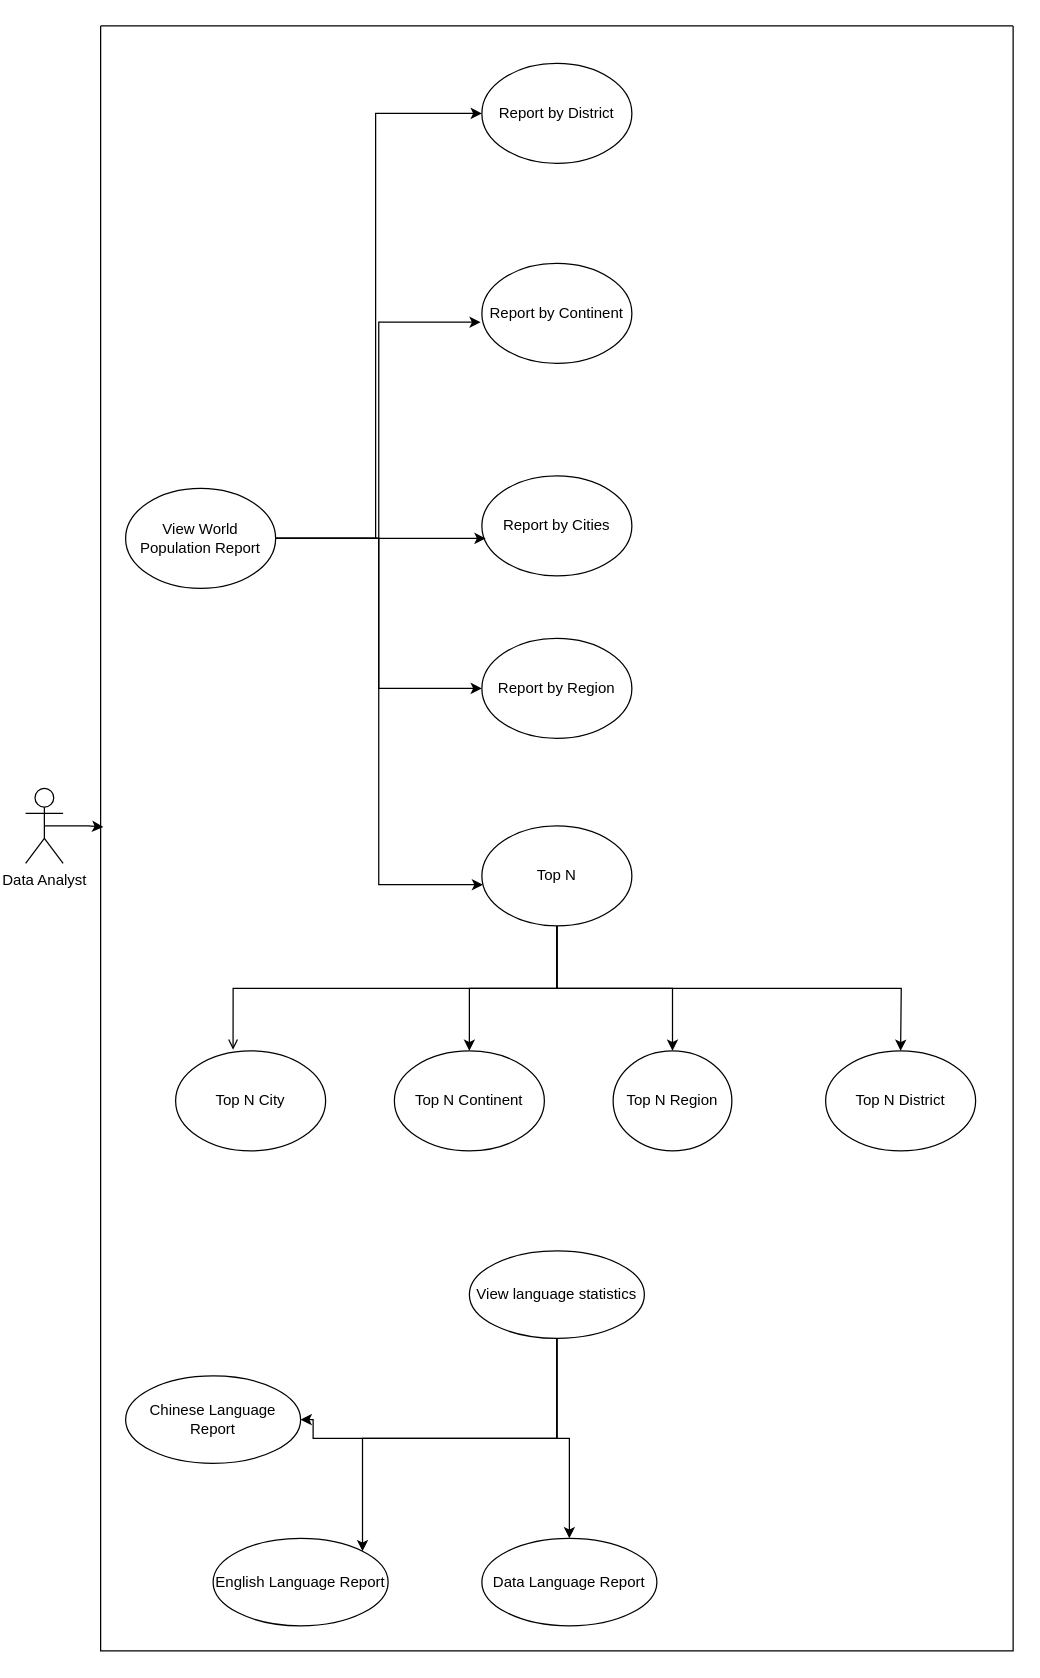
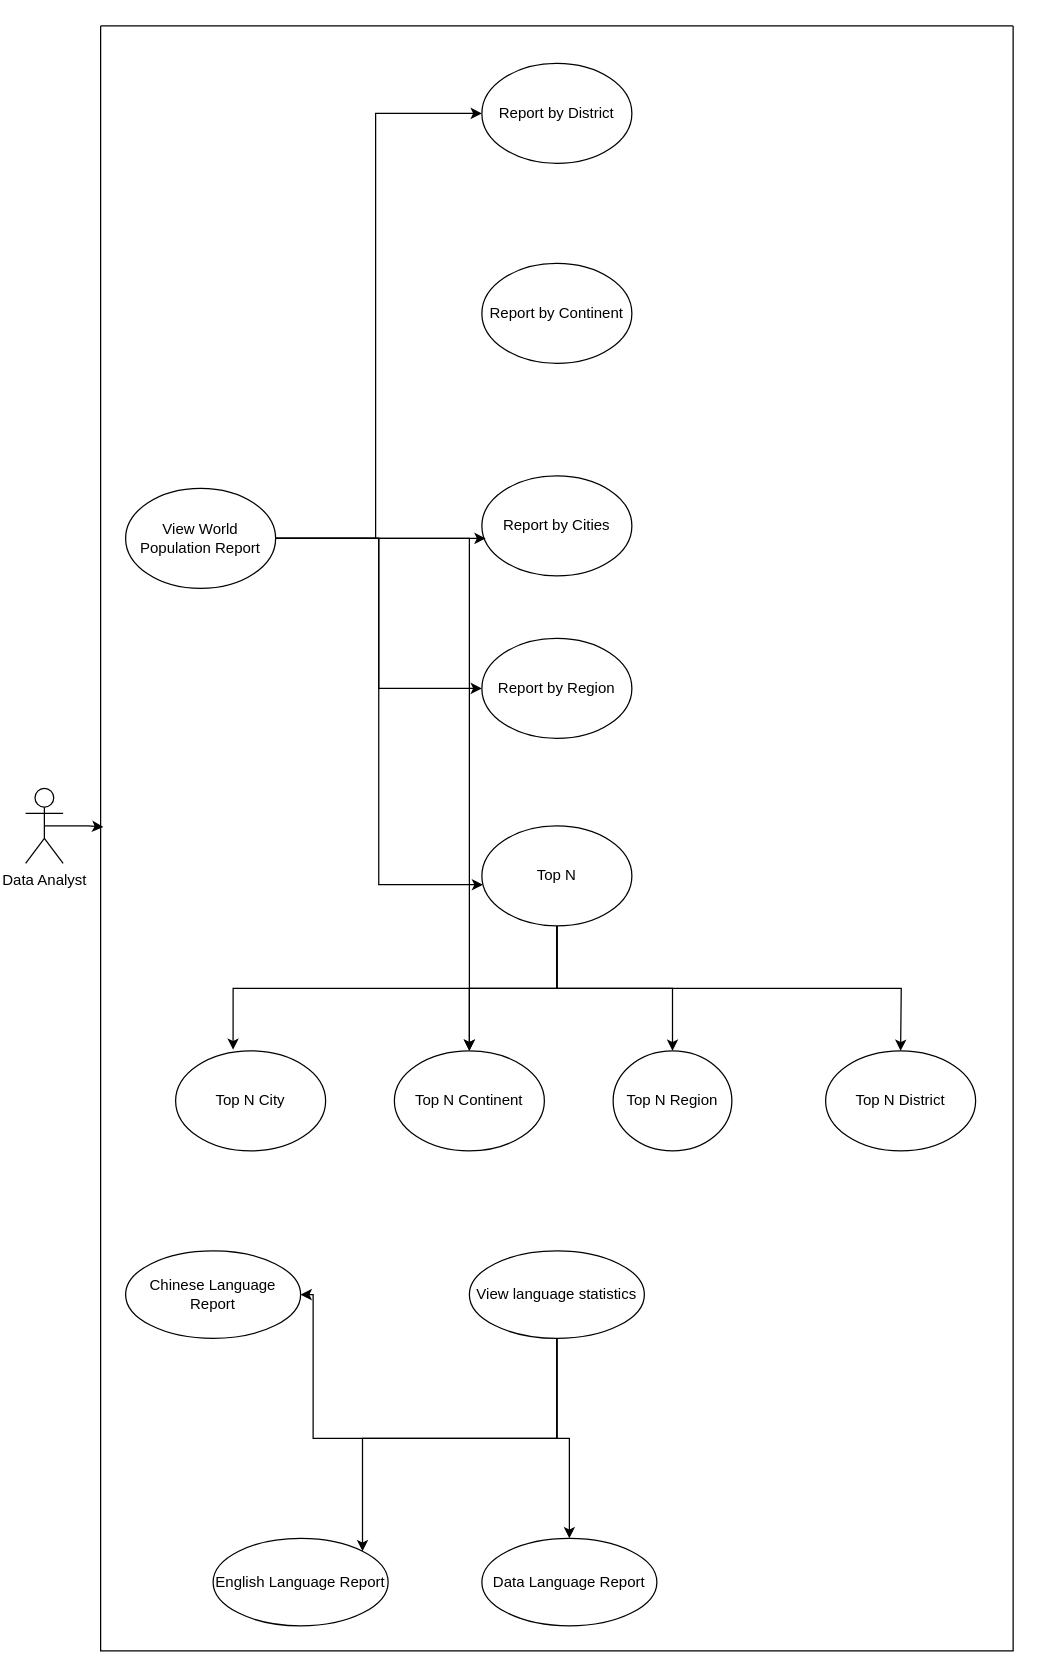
- <mxCell id="22" style="edgeStyle=orthogonalEdgeStyle;rounded=0;orthogonalLoop=1;jettySize=auto;html=1;exitX=1;exitY=0.5;exitDx=0;exitDy=0;entryX=-0.008;entryY=0.588;entryDx=0;entryDy=0;entryPerimeter=0;" parent="3" source="6" target="9" edge="1"><mxGeometry relative="1" as="geometry" /></mxCell>
+ <mxCell id="22" style="edgeStyle=orthogonalEdgeStyle;rounded=0;orthogonalLoop=1;jettySize=auto;html=1;exitX=1;exitY=0.5;exitDx=0;exitDy=0;" parent="3" source="6" target="16" edge="1"><mxGeometry relative="1" as="geometry" /></mxCell>
- <mxCell id="19" style="edgeStyle=orthogonalEdgeStyle;rounded=0;orthogonalLoop=1;jettySize=auto;html=1;exitX=0.5;exitY=1;exitDx=0;exitDy=0;entryX=0.383;entryY=-0.012;entryDx=0;entryDy=0;entryPerimeter=0;endArrow=open;" parent="3" source="13" target="15" edge="1"><mxGeometry relative="1" as="geometry" /></mxCell>
+ <mxCell id="19" style="edgeStyle=orthogonalEdgeStyle;rounded=0;orthogonalLoop=1;jettySize=auto;html=1;exitX=0.5;exitY=1;exitDx=0;exitDy=0;entryX=0.383;entryY=-0.012;entryDx=0;entryDy=0;entryPerimeter=0;" parent="3" source="13" target="15" edge="1"><mxGeometry relative="1" as="geometry" /></mxCell>
- <mxCell id="29" value="Chinese Language Report" style="ellipse;whiteSpace=wrap;html=1;" vertex="1" parent="3"><mxGeometry x="20" y="1080" width="140" height="70" as="geometry" /></mxCell>
+ <mxCell id="29" value="Chinese Language Report" style="ellipse;whiteSpace=wrap;html=1;" vertex="1" parent="3"><mxGeometry x="20" y="980" width="140" height="70" as="geometry" /></mxCell>
